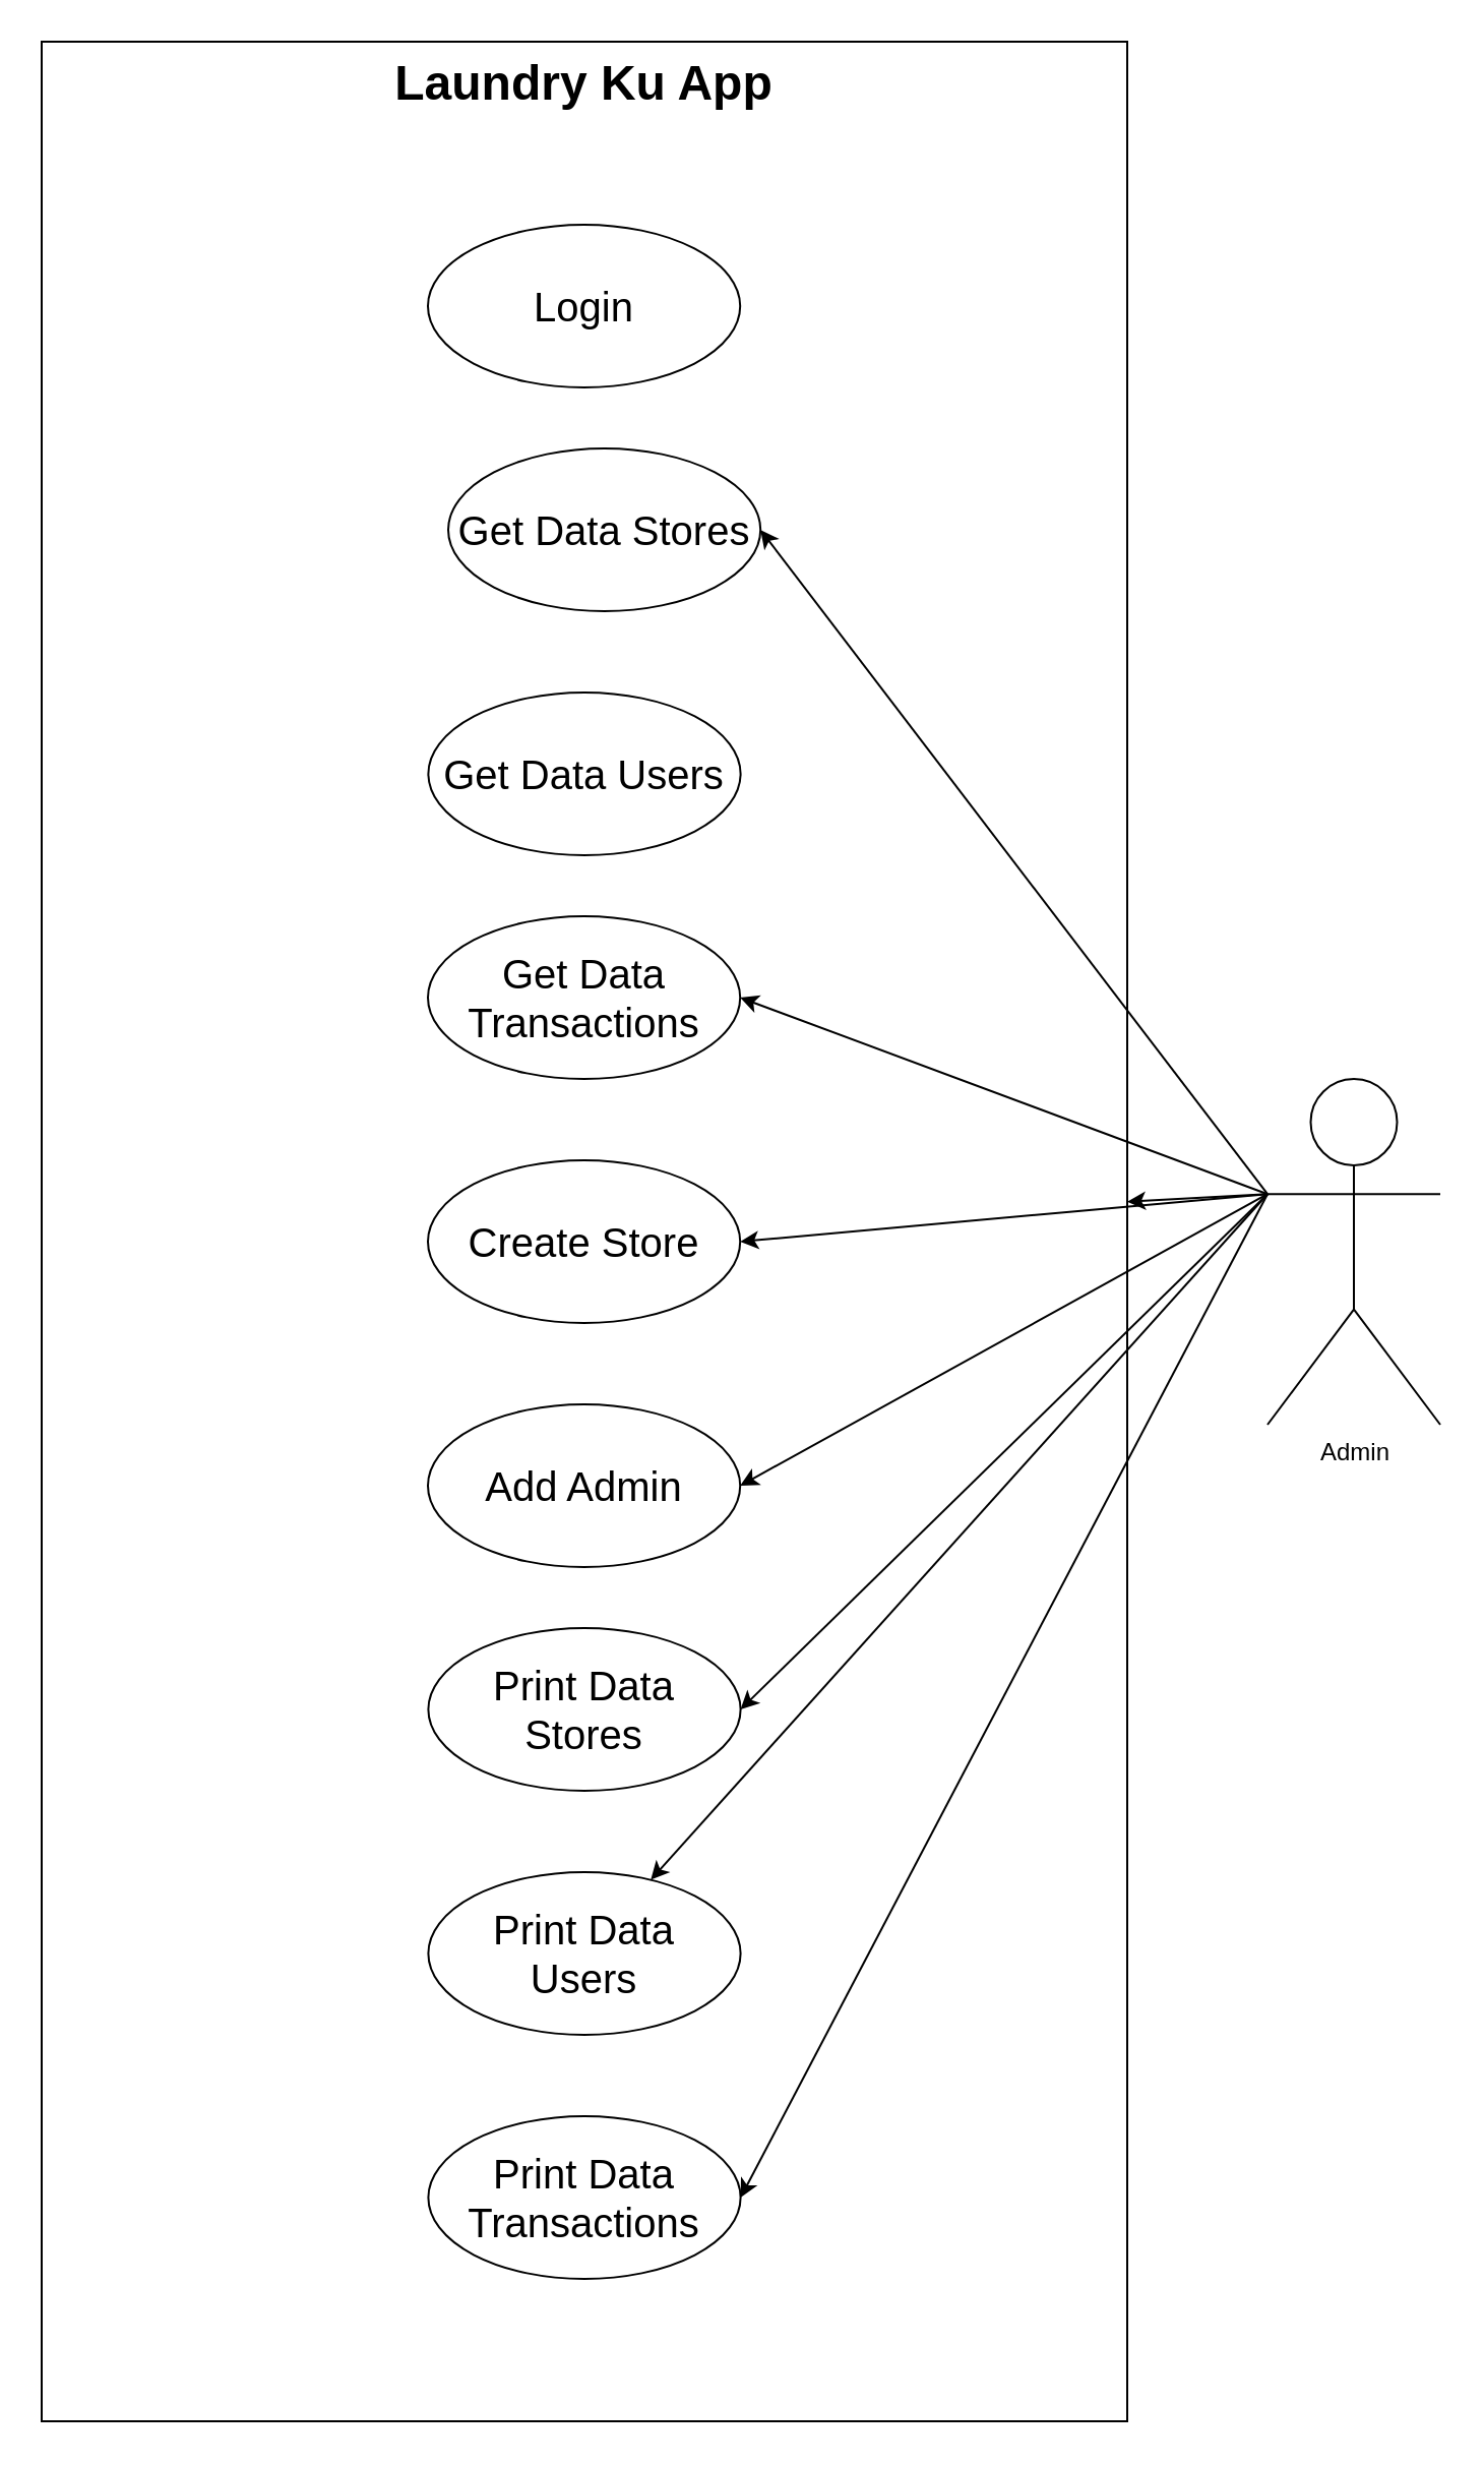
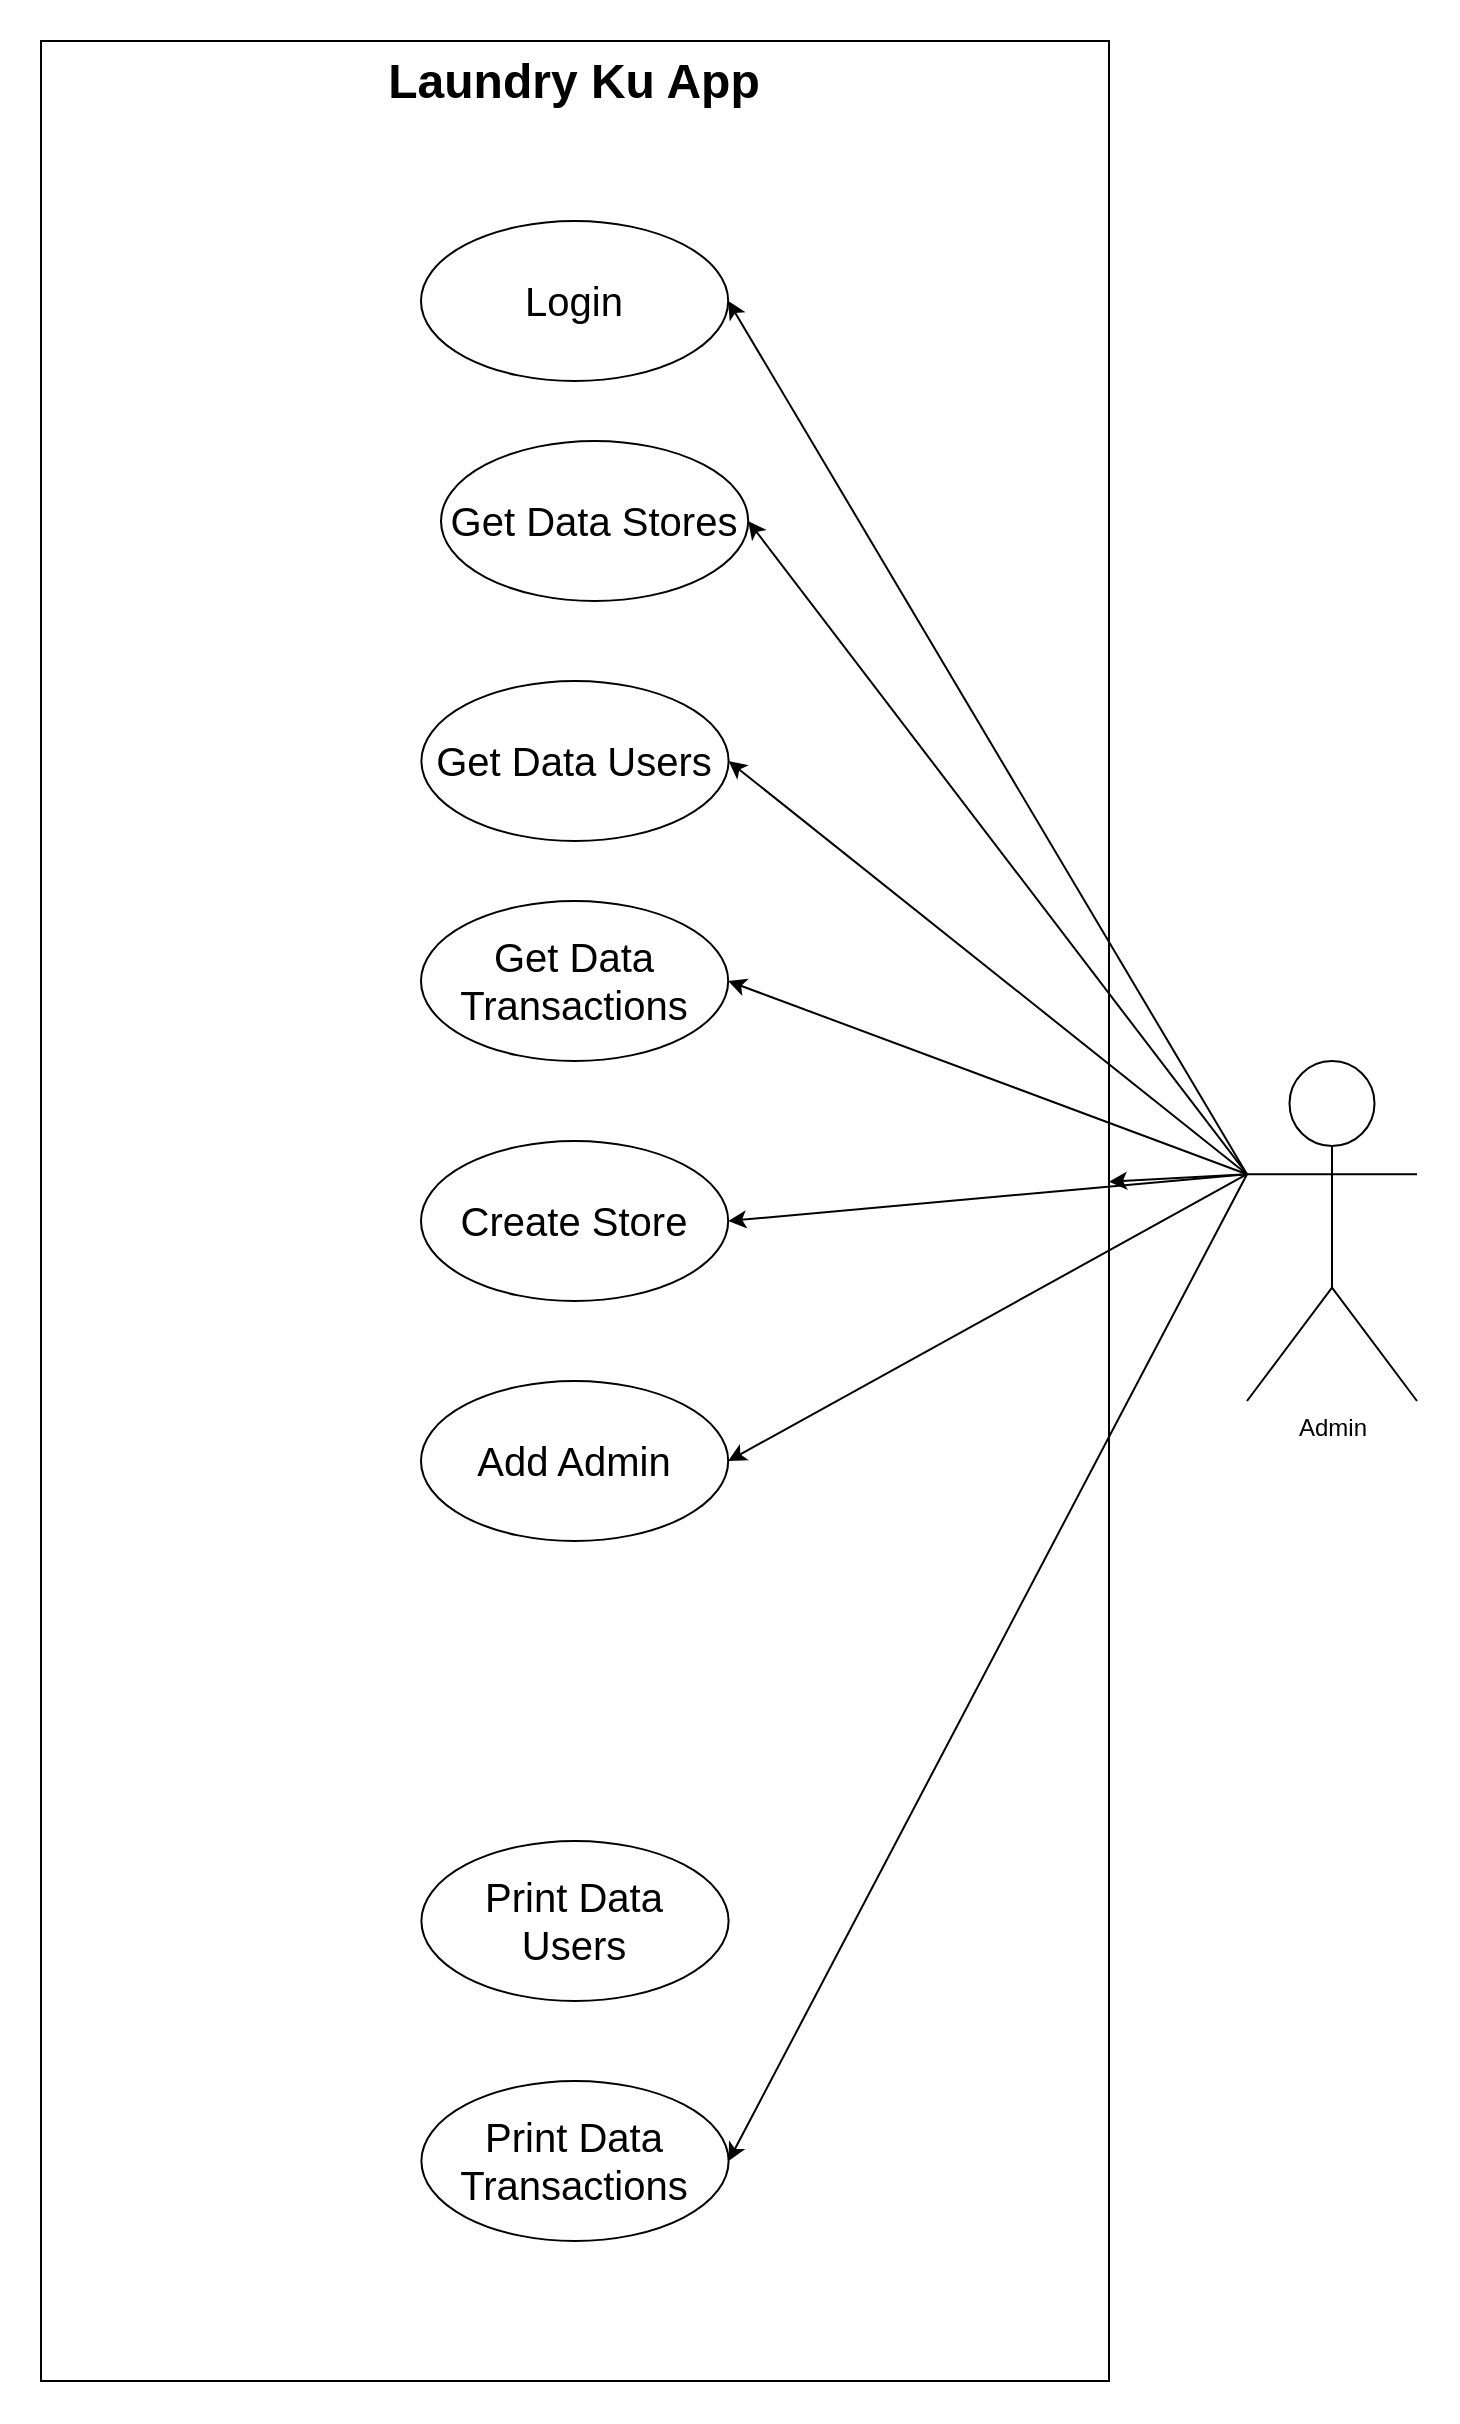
+ <mxCell id="3" style="rounded=0;orthogonalLoop=1;jettySize=auto;html=1;exitX=0;exitY=0.333;exitDx=0;exitDy=0;exitPerimeter=0;entryX=1;entryY=0.5;entryDx=0;entryDy=0;" edge="1" parent="1" source="12" target="13"><mxGeometry relative="1" as="geometry" /></mxCell>
- <mxCell id="9" style="rounded=0;orthogonalLoop=1;jettySize=auto;html=1;exitX=0;exitY=0.333;exitDx=0;exitDy=0;exitPerimeter=0;entryX=1;entryY=0.5;entryDx=0;entryDy=0;" edge="1" parent="1" source="12" target="16"><mxGeometry relative="1" as="geometry" /></mxCell>
- <mxCell id="5" style="rounded=0;orthogonalLoop=1;jettySize=auto;html=1;exitX=0;exitY=0.333;exitDx=0;exitDy=0;exitPerimeter=0;" edge="1" parent="1" source="12" target="18"><mxGeometry relative="1" as="geometry" /></mxCell>
+ <mxCell id="5" style="rounded=0;orthogonalLoop=1;jettySize=auto;html=1;exitX=0;exitY=0.333;exitDx=0;exitDy=0;exitPerimeter=0;entryX=1;entryY=0.5;entryDx=0;entryDy=0;" edge="1" parent="1" source="12" target="17"><mxGeometry relative="1" as="geometry" /></mxCell>
- <mxCell id="16" value="Print Data &lt;br&gt;Stores" style="ellipse;whiteSpace=wrap;html=1;fontSize=20;" parent="1" vertex="1"><mxGeometry x="210.2" y="800" width="153.6" height="80" as="geometry" /></mxCell>
